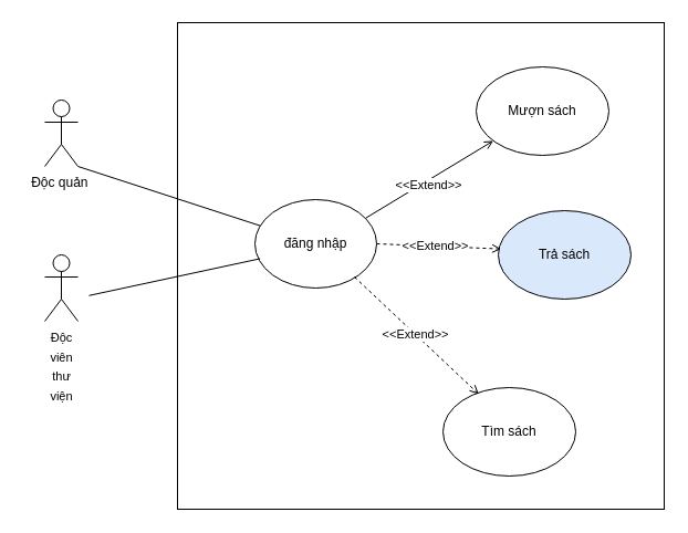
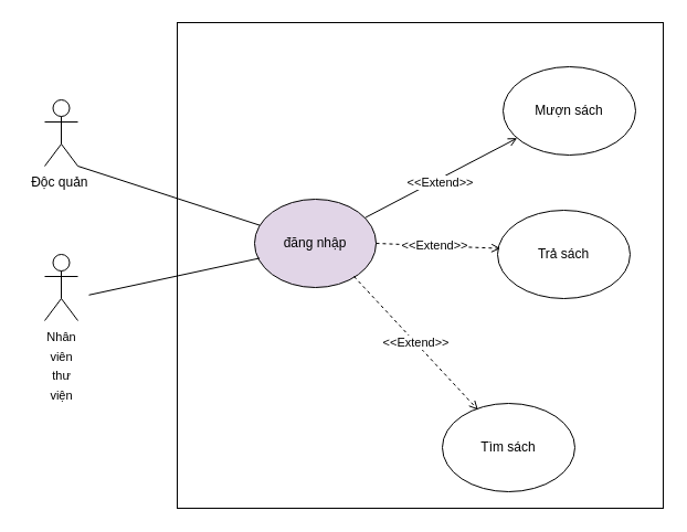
- <mxCell id="5" value="Mượn sách" style="ellipse;whiteSpace=wrap;html=1;" vertex="1" parent="1"><mxGeometry x="430" y="60" width="120" height="80" as="geometry" /></mxCell>
+ <mxCell id="5" value="Mượn sách" style="ellipse;whiteSpace=wrap;html=1;" vertex="1" parent="1"><mxGeometry x="455" y="60" width="120" height="80" as="geometry" /></mxCell>
- <mxCell id="4" value="đăng nhập" style="ellipse;whiteSpace=wrap;html=1;" vertex="1" parent="1"><mxGeometry x="230" y="180" width="110" height="80" as="geometry" /></mxCell>
+ <mxCell id="4" value="đăng nhập" style="ellipse;whiteSpace=wrap;html=1;fillColor=#e1d5e7;" vertex="1" parent="1"><mxGeometry x="230" y="180" width="110" height="80" as="geometry" /></mxCell>
- <mxCell id="6" value="Trả sách" style="ellipse;whiteSpace=wrap;html=1;fillColor=#dae8fc;" vertex="1" parent="1"><mxGeometry x="450" y="190" width="120" height="80" as="geometry" /></mxCell>
+ <mxCell id="6" value="Trả sách" style="ellipse;whiteSpace=wrap;html=1;" vertex="1" parent="1"><mxGeometry x="450" y="190" width="120" height="80" as="geometry" /></mxCell>
- <mxCell id="17" value="&lt;div style=&quot;&quot;&gt;&lt;span style=&quot;font-size: 11px; background-color: light-dark(rgb(255, 255, 255), rgb(18, 18, 18)); font-family: Arial, sans-serif; white-space: pre-wrap; color: light-dark(rgb(0, 0, 0), rgb(255, 255, 255)); line-height: 160%;&quot;&gt;Độc viên thư viện&lt;/span&gt;&lt;/div&gt;" style="shape=umlActor;verticalLabelPosition=bottom;verticalAlign=top;html=1;outlineConnect=0;align=center;" vertex="1" parent="1"><mxGeometry x="40" y="230" width="30" height="60" as="geometry" /></mxCell>
+ <mxCell id="17" value="&lt;div style=&quot;&quot;&gt;&lt;span style=&quot;font-size: 11px; background-color: light-dark(rgb(255, 255, 255), rgb(18, 18, 18)); font-family: Arial, sans-serif; white-space: pre-wrap; color: light-dark(rgb(0, 0, 0), rgb(255, 255, 255)); line-height: 160%;&quot;&gt;Nhân viên thư viện&lt;/span&gt;&lt;/div&gt;" style="shape=umlActor;verticalLabelPosition=bottom;verticalAlign=top;html=1;outlineConnect=0;align=center;" vertex="1" parent="1"><mxGeometry x="40" y="230" width="30" height="60" as="geometry" /></mxCell>
- <mxCell id="7" value="Tìm sách" style="ellipse;whiteSpace=wrap;html=1;" vertex="1" parent="1"><mxGeometry x="400" y="350" width="120" height="80" as="geometry" /></mxCell>
+ <mxCell id="7" value="Tìm sách" style="ellipse;whiteSpace=wrap;html=1;" vertex="1" parent="1"><mxGeometry x="400" y="365" width="120" height="80" as="geometry" /></mxCell>
